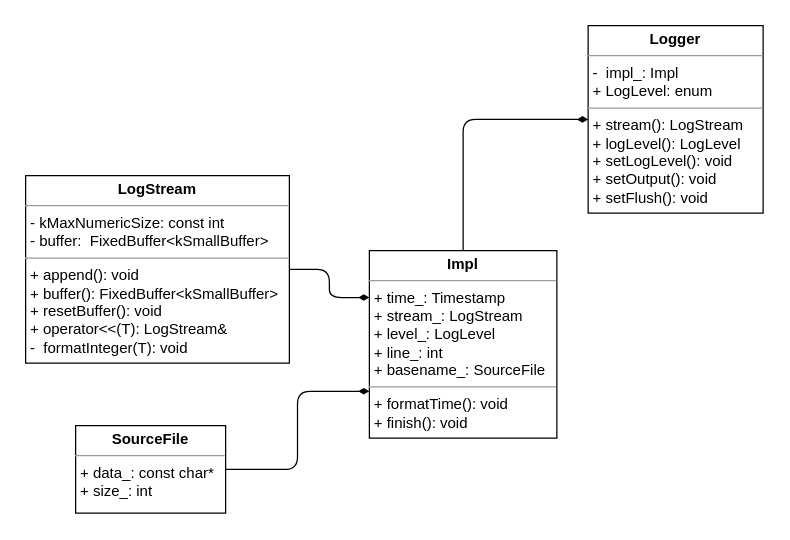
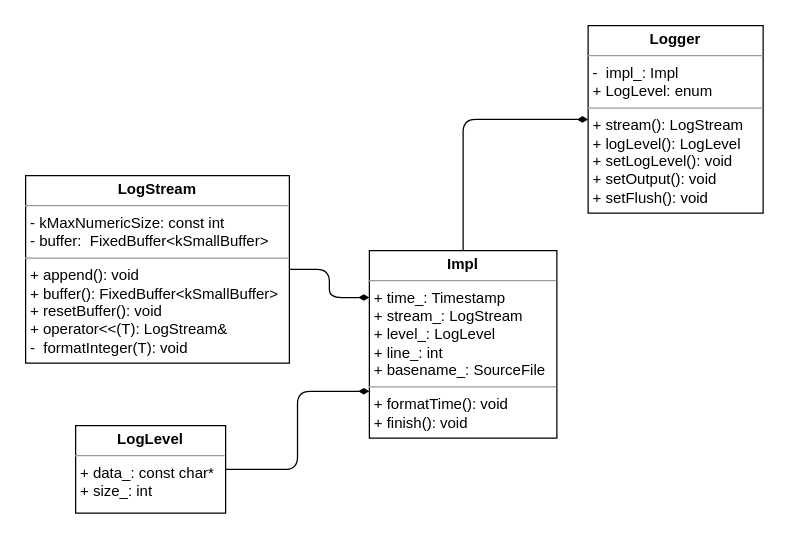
- <mxCell id="8" value="&lt;p style=&quot;margin:0px;margin-top:4px;text-align:center;&quot;&gt;&lt;b&gt;SourceFile&lt;/b&gt;&lt;/p&gt;&lt;hr size=&quot;1&quot;&gt;&lt;p style=&quot;margin:0px;margin-left:4px;&quot;&gt;+ data_: const char*&lt;/p&gt;&lt;p style=&quot;margin:0px;margin-left:4px;&quot;&gt;+ size_: int&amp;nbsp;&lt;/p&gt;&lt;p style=&quot;margin:0px;margin-left:4px;&quot;&gt;&lt;br&gt;&lt;/p&gt;" style="verticalAlign=top;align=left;overflow=fill;fontSize=12;fontFamily=Helvetica;html=1;" parent="1" vertex="1"><mxGeometry x="60" y="340" width="120" height="70" as="geometry" /></mxCell>
+ <mxCell id="8" value="&lt;p style=&quot;margin:0px;margin-top:4px;text-align:center;&quot;&gt;&lt;b&gt;LogLevel&lt;/b&gt;&lt;/p&gt;&lt;hr size=&quot;1&quot;&gt;&lt;p style=&quot;margin:0px;margin-left:4px;&quot;&gt;+ data_: const char*&lt;/p&gt;&lt;p style=&quot;margin:0px;margin-left:4px;&quot;&gt;+ size_: int&amp;nbsp;&lt;/p&gt;&lt;p style=&quot;margin:0px;margin-left:4px;&quot;&gt;&lt;br&gt;&lt;/p&gt;" style="verticalAlign=top;align=left;overflow=fill;fontSize=12;fontFamily=Helvetica;html=1;" parent="1" vertex="1"><mxGeometry x="60" y="340" width="120" height="70" as="geometry" /></mxCell>
